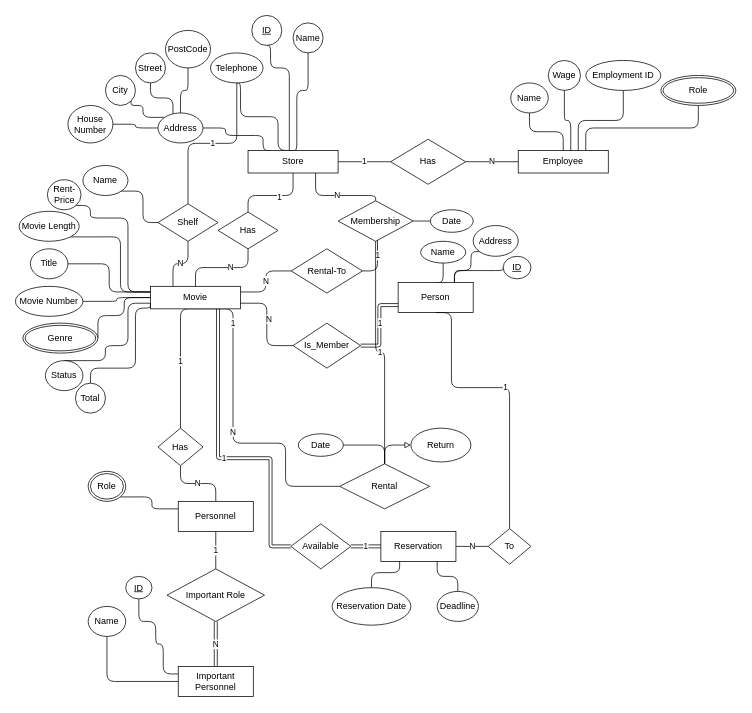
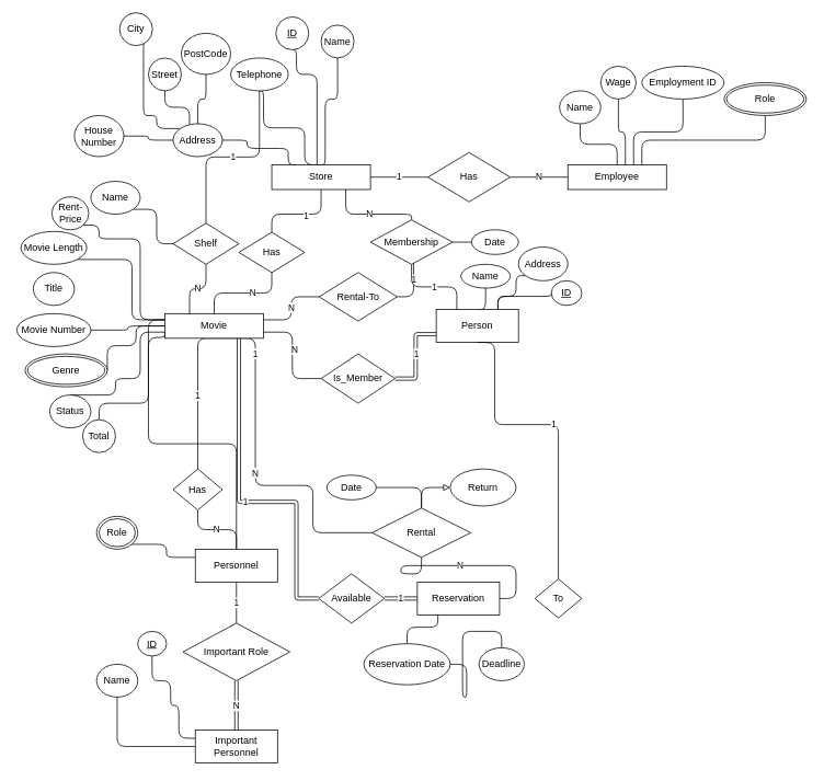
- <mxCell id="17" value="City" style="ellipse;whiteSpace=wrap;html=1;labelBackgroundColor=none;rounded=0;" vertex="1" parent="1"><mxGeometry x="140" y="100" width="40" height="40" as="geometry" /></mxCell>
+ <mxCell id="17" value="City" style="ellipse;whiteSpace=wrap;html=1;labelBackgroundColor=none;rounded=0;" vertex="1" parent="1"><mxGeometry x="145" y="15" width="40" height="40" as="geometry" /></mxCell>
- <mxCell id="32" style="edgeStyle=orthogonalEdgeStyle;orthogonalLoop=1;jettySize=auto;html=1;exitX=0;exitY=0.25;exitDx=0;exitDy=0;entryX=1;entryY=0.5;entryDx=0;entryDy=0;endArrow=none;endFill=0;" edge="1" parent="1" source="39" target="41"><mxGeometry relative="1" as="geometry" /></mxCell>
+ <mxCell id="32" style="edgeStyle=orthogonalEdgeStyle;orthogonalLoop=1;jettySize=auto;html=1;exitX=0;exitY=0.25;exitDx=0;exitDy=0;endArrow=none;endFill=0;" edge="1" parent="1" source="39" target="86"><mxGeometry relative="1" as="geometry" /></mxCell>
- <mxCell id="67" value="1" style="edgeStyle=orthogonalEdgeStyle;orthogonalLoop=1;jettySize=auto;html=1;exitX=0.5;exitY=1;exitDx=0;exitDy=0;endArrow=none;endFill=0;" edge="1" parent="1" source="69" target="78"><mxGeometry relative="1" as="geometry" /></mxCell>
+ <mxCell id="67" value="1" style="edgeStyle=orthogonalEdgeStyle;orthogonalLoop=1;jettySize=auto;html=1;exitX=0.5;exitY=1;exitDx=0;exitDy=0;entryX=0.25;entryY=0;entryDx=0;entryDy=0;endArrow=none;endFill=0;" edge="1" parent="1" source="69" target="56"><mxGeometry relative="1" as="geometry" /></mxCell>
- <mxCell id="100" value="N" style="edgeStyle=orthogonalEdgeStyle;orthogonalLoop=1;jettySize=auto;html=1;exitX=1;exitY=0.5;exitDx=0;exitDy=0;entryX=0;entryY=0.5;entryDx=0;entryDy=0;endArrow=none;endFill=0;" edge="1" parent="1" source="101" target="103"><mxGeometry relative="1" as="geometry" /></mxCell>
+ <mxCell id="100" value="N" style="edgeStyle=orthogonalEdgeStyle;orthogonalLoop=1;jettySize=auto;html=1;exitX=1;exitY=0.5;exitDx=0;exitDy=0;endArrow=none;endFill=0;" edge="1" parent="1" source="101" target="78"><mxGeometry relative="1" as="geometry" /></mxCell>
- <mxCell id="106" style="edgeStyle=orthogonalEdgeStyle;orthogonalLoop=1;jettySize=auto;html=1;exitX=0.5;exitY=0;exitDx=0;exitDy=0;entryX=0.75;entryY=1;entryDx=0;entryDy=0;endArrow=none;endFill=0;" edge="1" parent="1" source="107" target="101"><mxGeometry relative="1" as="geometry" /></mxCell>
+ <mxCell id="106" style="edgeStyle=orthogonalEdgeStyle;orthogonalLoop=1;jettySize=auto;html=1;exitX=0.5;exitY=0;exitDx=0;exitDy=0;endArrow=none;endFill=0;" edge="1" parent="1" source="107" target="105"><mxGeometry relative="1" as="geometry" /></mxCell>
